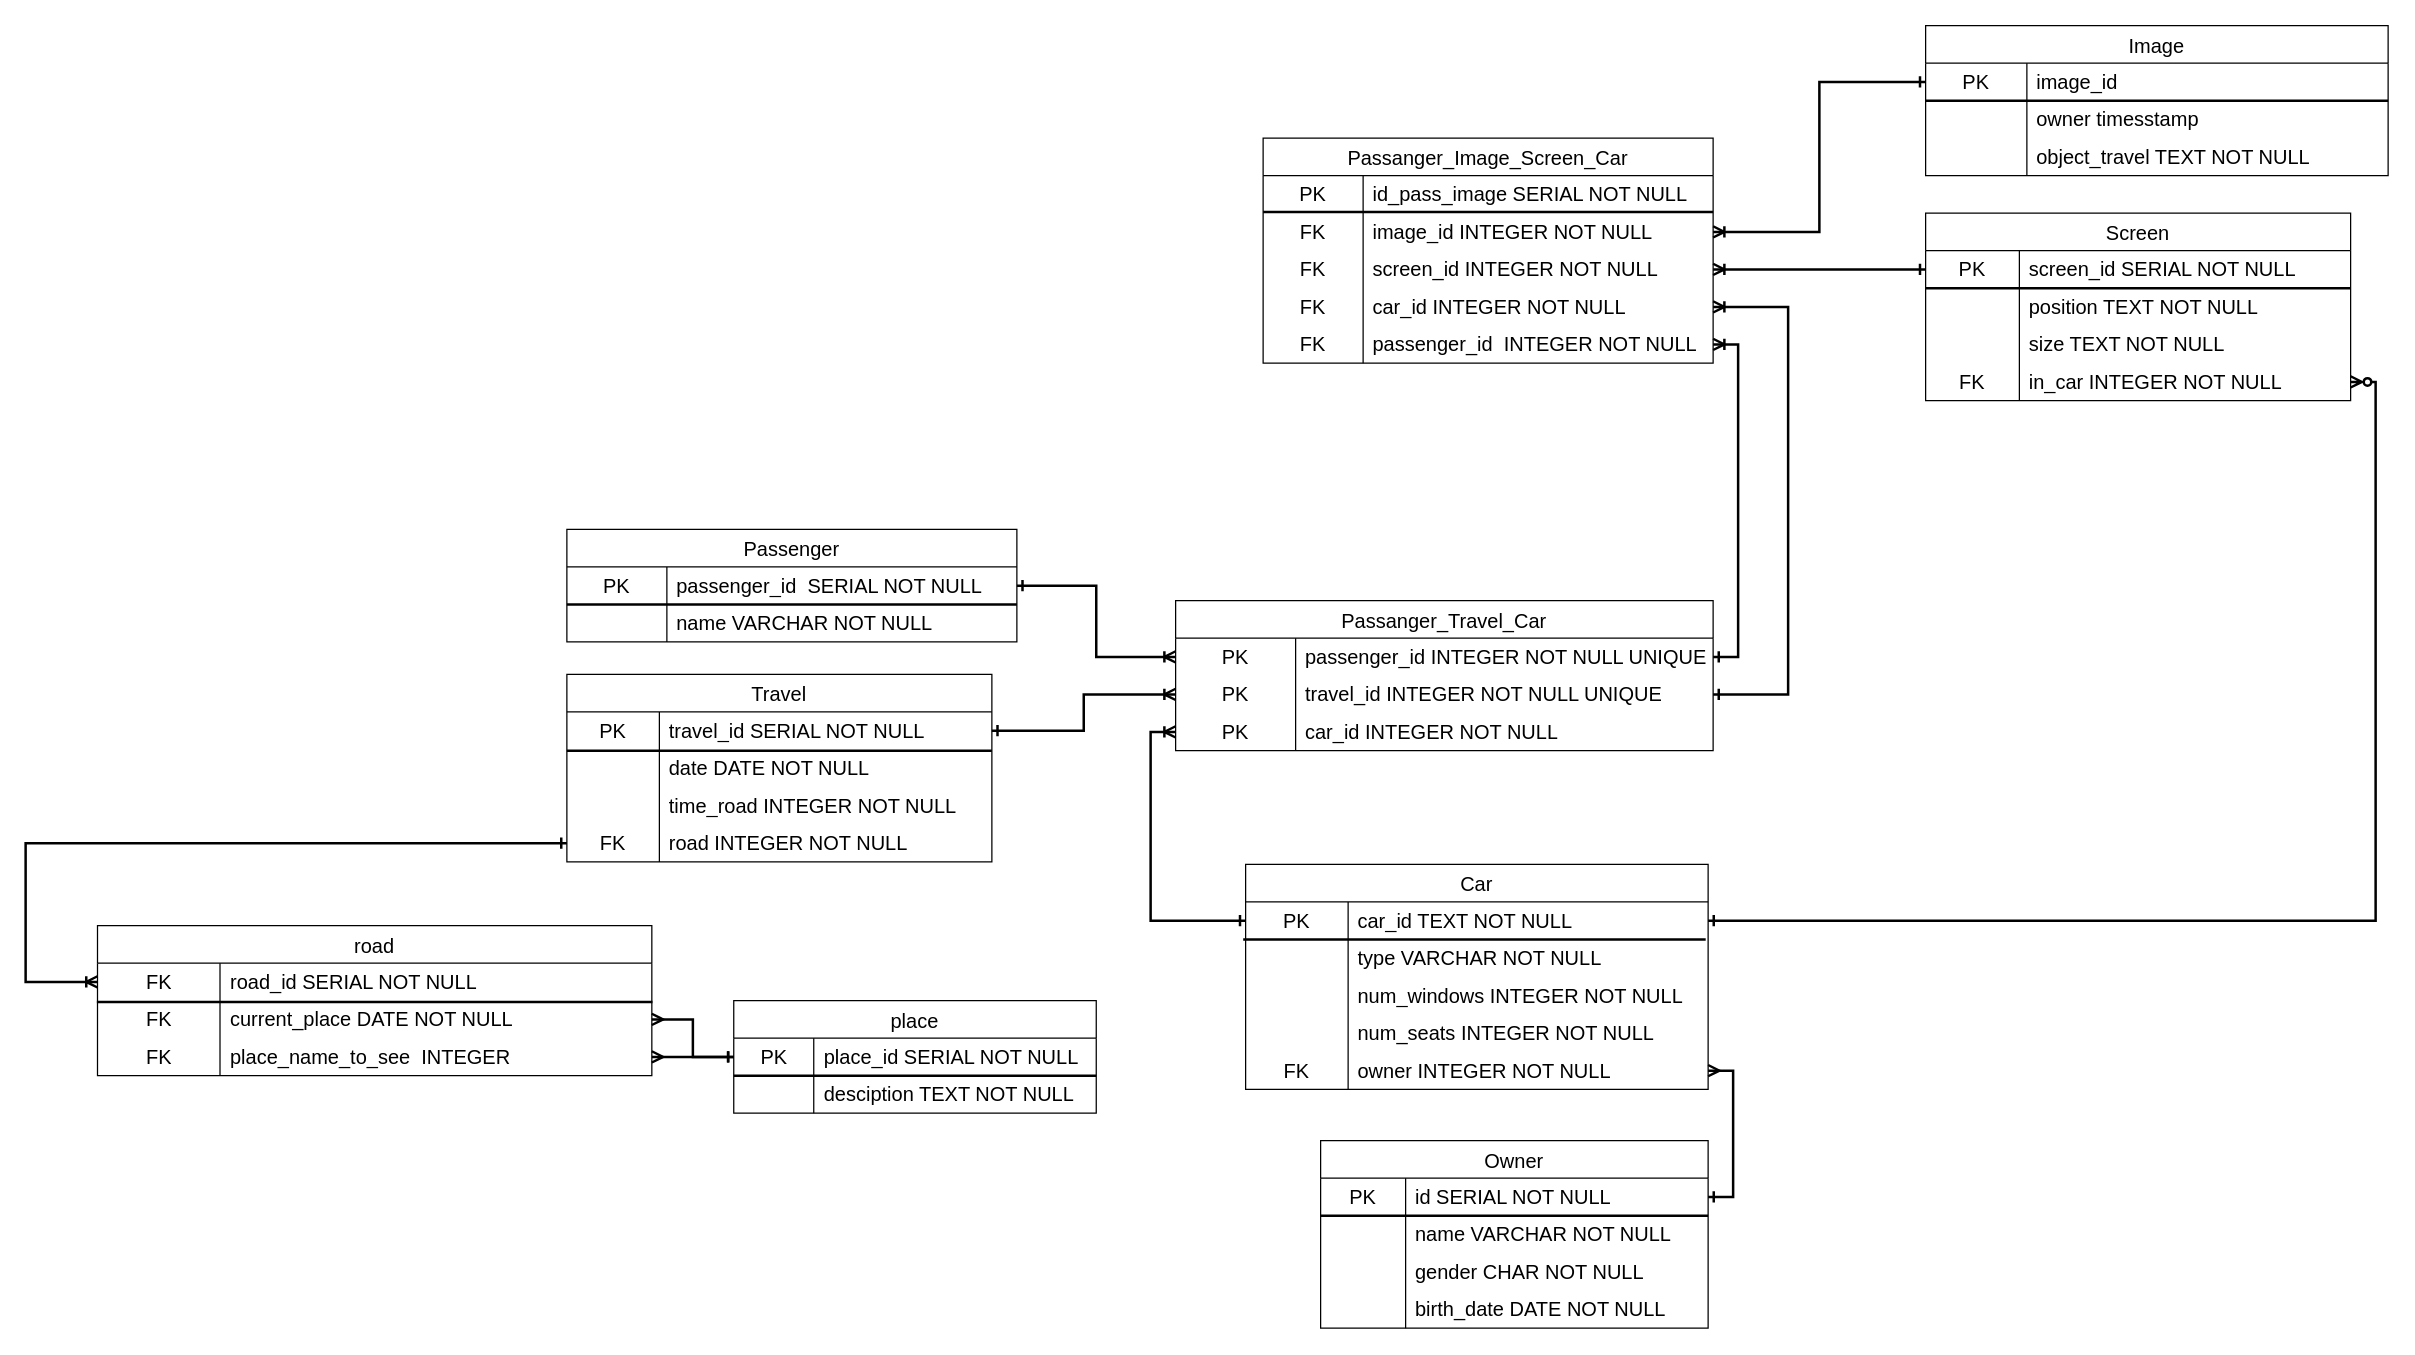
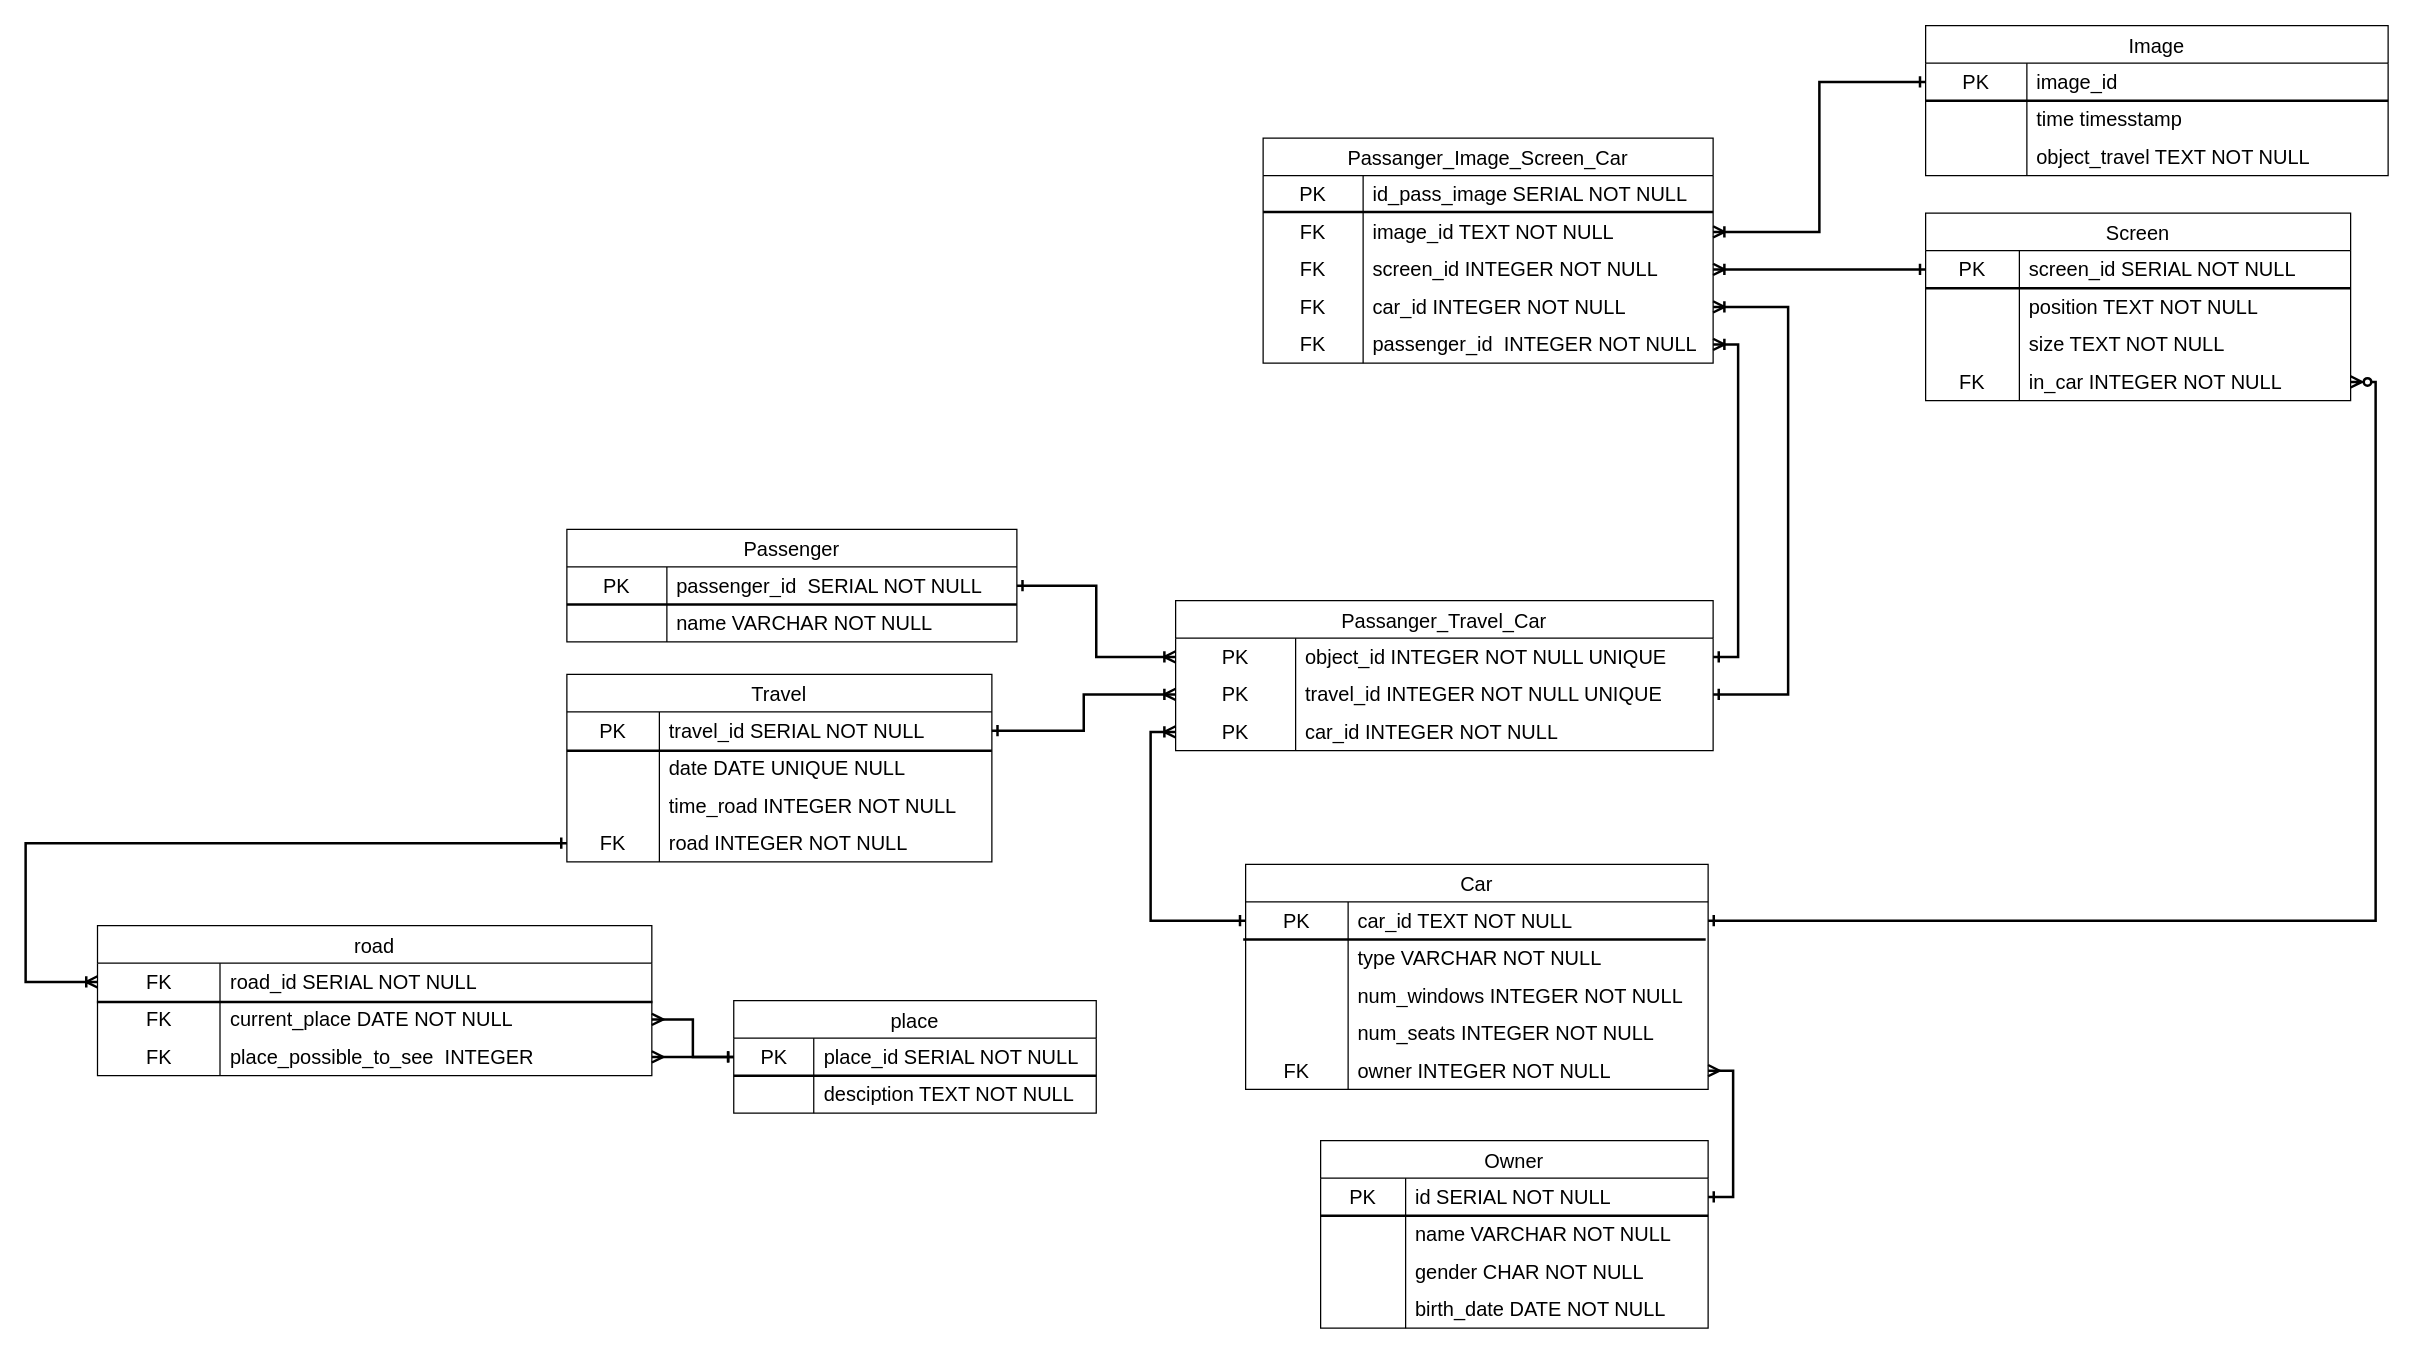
- <mxCell id="53" value="owner timesstamp&amp;nbsp;" style="shape=partialRectangle;html=1;whiteSpace=wrap;connectable=0;fillColor=none;top=0;left=0;bottom=0;right=0;align=left;spacingLeft=6;overflow=hidden;strokeColor=inherit;fontSize=16;" parent="51" vertex="1"><mxGeometry x="81" width="289" height="30" as="geometry"><mxRectangle width="289" height="30" as="alternateBounds" /></mxGeometry></mxCell>
+ <mxCell id="53" value="time timesstamp&amp;nbsp;" style="shape=partialRectangle;html=1;whiteSpace=wrap;connectable=0;fillColor=none;top=0;left=0;bottom=0;right=0;align=left;spacingLeft=6;overflow=hidden;strokeColor=inherit;fontSize=16;" parent="51" vertex="1"><mxGeometry x="81" width="289" height="30" as="geometry"><mxRectangle width="289" height="30" as="alternateBounds" /></mxGeometry></mxCell>
- <mxCell id="110" value="image_id INTEGER NOT NULL" style="shape=partialRectangle;html=1;whiteSpace=wrap;connectable=0;fillColor=none;top=0;left=0;bottom=0;right=0;align=left;spacingLeft=6;overflow=hidden;strokeColor=inherit;fontSize=16;" parent="108" vertex="1"><mxGeometry x="80" width="280" height="30" as="geometry"><mxRectangle width="280" height="30" as="alternateBounds" /></mxGeometry></mxCell>
+ <mxCell id="110" value="image_id TEXT NOT NULL" style="shape=partialRectangle;html=1;whiteSpace=wrap;connectable=0;fillColor=none;top=0;left=0;bottom=0;right=0;align=left;spacingLeft=6;overflow=hidden;strokeColor=inherit;fontSize=16;" parent="108" vertex="1"><mxGeometry x="80" width="280" height="30" as="geometry"><mxRectangle width="280" height="30" as="alternateBounds" /></mxGeometry></mxCell>
- <mxCell id="124" value="passenger_id INTEGER NOT NULL UNIQUE" style="shape=partialRectangle;html=1;whiteSpace=wrap;connectable=0;fillColor=none;top=0;left=0;bottom=0;right=0;align=left;spacingLeft=6;overflow=hidden;strokeColor=inherit;fontSize=16;" vertex="1" parent="122"><mxGeometry x="96" width="334" height="30" as="geometry"><mxRectangle width="334" height="30" as="alternateBounds" /></mxGeometry></mxCell>
+ <mxCell id="124" value="object_id INTEGER NOT NULL UNIQUE" style="shape=partialRectangle;html=1;whiteSpace=wrap;connectable=0;fillColor=none;top=0;left=0;bottom=0;right=0;align=left;spacingLeft=6;overflow=hidden;strokeColor=inherit;fontSize=16;" vertex="1" parent="122"><mxGeometry x="96" width="334" height="30" as="geometry"><mxRectangle width="334" height="30" as="alternateBounds" /></mxGeometry></mxCell>
- <mxCell id="39" value="date DATE NOT NULL" style="shape=partialRectangle;html=1;whiteSpace=wrap;connectable=0;fillColor=none;top=0;left=0;bottom=0;right=0;align=left;spacingLeft=6;overflow=hidden;strokeColor=inherit;fontSize=16;" parent="37" vertex="1"><mxGeometry x="74" width="266" height="30" as="geometry"><mxRectangle width="266" height="30" as="alternateBounds" /></mxGeometry></mxCell>
+ <mxCell id="39" value="date DATE UNIQUE NULL" style="shape=partialRectangle;html=1;whiteSpace=wrap;connectable=0;fillColor=none;top=0;left=0;bottom=0;right=0;align=left;spacingLeft=6;overflow=hidden;strokeColor=inherit;fontSize=16;" parent="37" vertex="1"><mxGeometry x="74" width="266" height="30" as="geometry"><mxRectangle width="266" height="30" as="alternateBounds" /></mxGeometry></mxCell>
- <mxCell id="100" value="place_name_to_see&amp;nbsp; INTEGER" style="shape=partialRectangle;html=1;whiteSpace=wrap;connectable=0;fillColor=none;top=0;left=0;bottom=0;right=0;align=left;spacingLeft=6;overflow=hidden;strokeColor=inherit;fontSize=16;" parent="98" vertex="1"><mxGeometry x="98" width="345" height="30" as="geometry"><mxRectangle width="345" height="30" as="alternateBounds" /></mxGeometry></mxCell>
+ <mxCell id="100" value="place_possible_to_see&amp;nbsp; INTEGER" style="shape=partialRectangle;html=1;whiteSpace=wrap;connectable=0;fillColor=none;top=0;left=0;bottom=0;right=0;align=left;spacingLeft=6;overflow=hidden;strokeColor=inherit;fontSize=16;" parent="98" vertex="1"><mxGeometry x="98" width="345" height="30" as="geometry"><mxRectangle width="345" height="30" as="alternateBounds" /></mxGeometry></mxCell>
